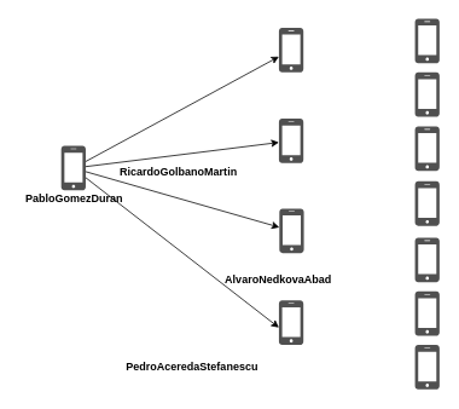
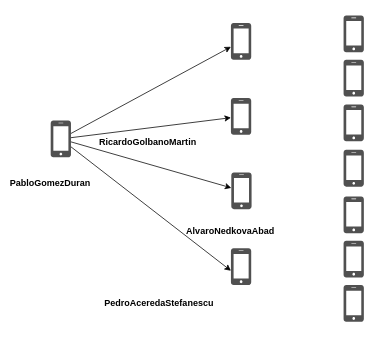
- <mxCell id="11" value="PabloGomezDuran" style="text;html=1;align=center;verticalAlign=middle;resizable=0;points=[];autosize=1;fontStyle=1" vertex="1" parent="1"><mxGeometry x="20.5" y="209" width="120" height="20" as="geometry" /></mxCell>
+ <mxCell id="11" value="PabloGomezDuran" style="text;html=1;align=center;verticalAlign=middle;resizable=0;points=[];autosize=1;fontStyle=1" vertex="1" parent="1"><mxGeometry x="5.5" y="234" width="120" height="20" as="geometry" /></mxCell>
